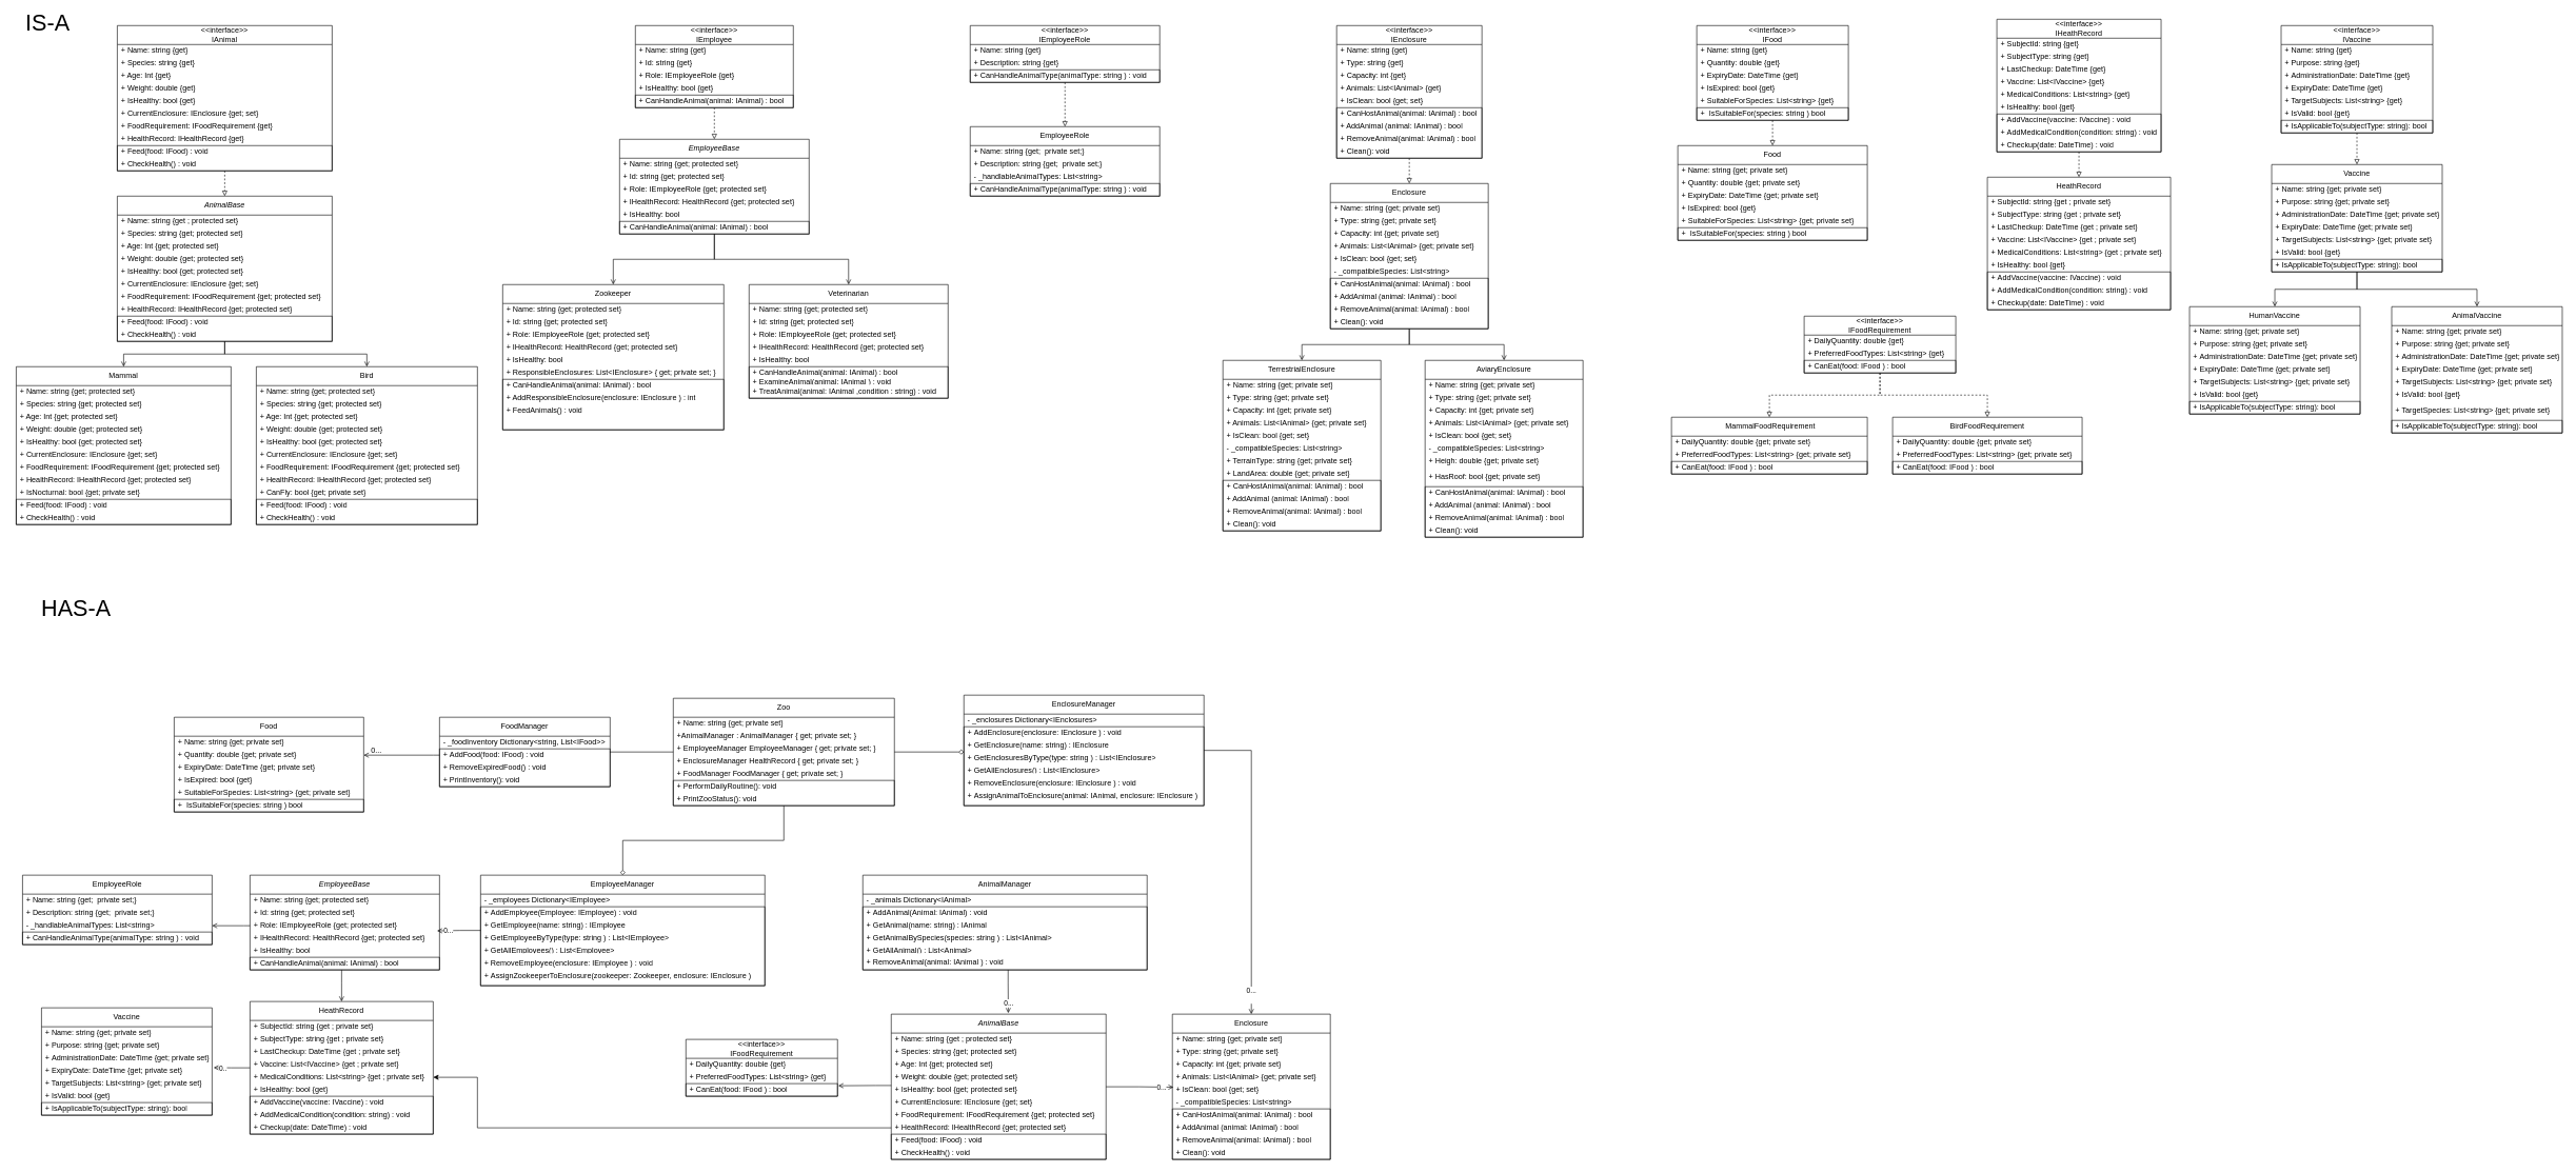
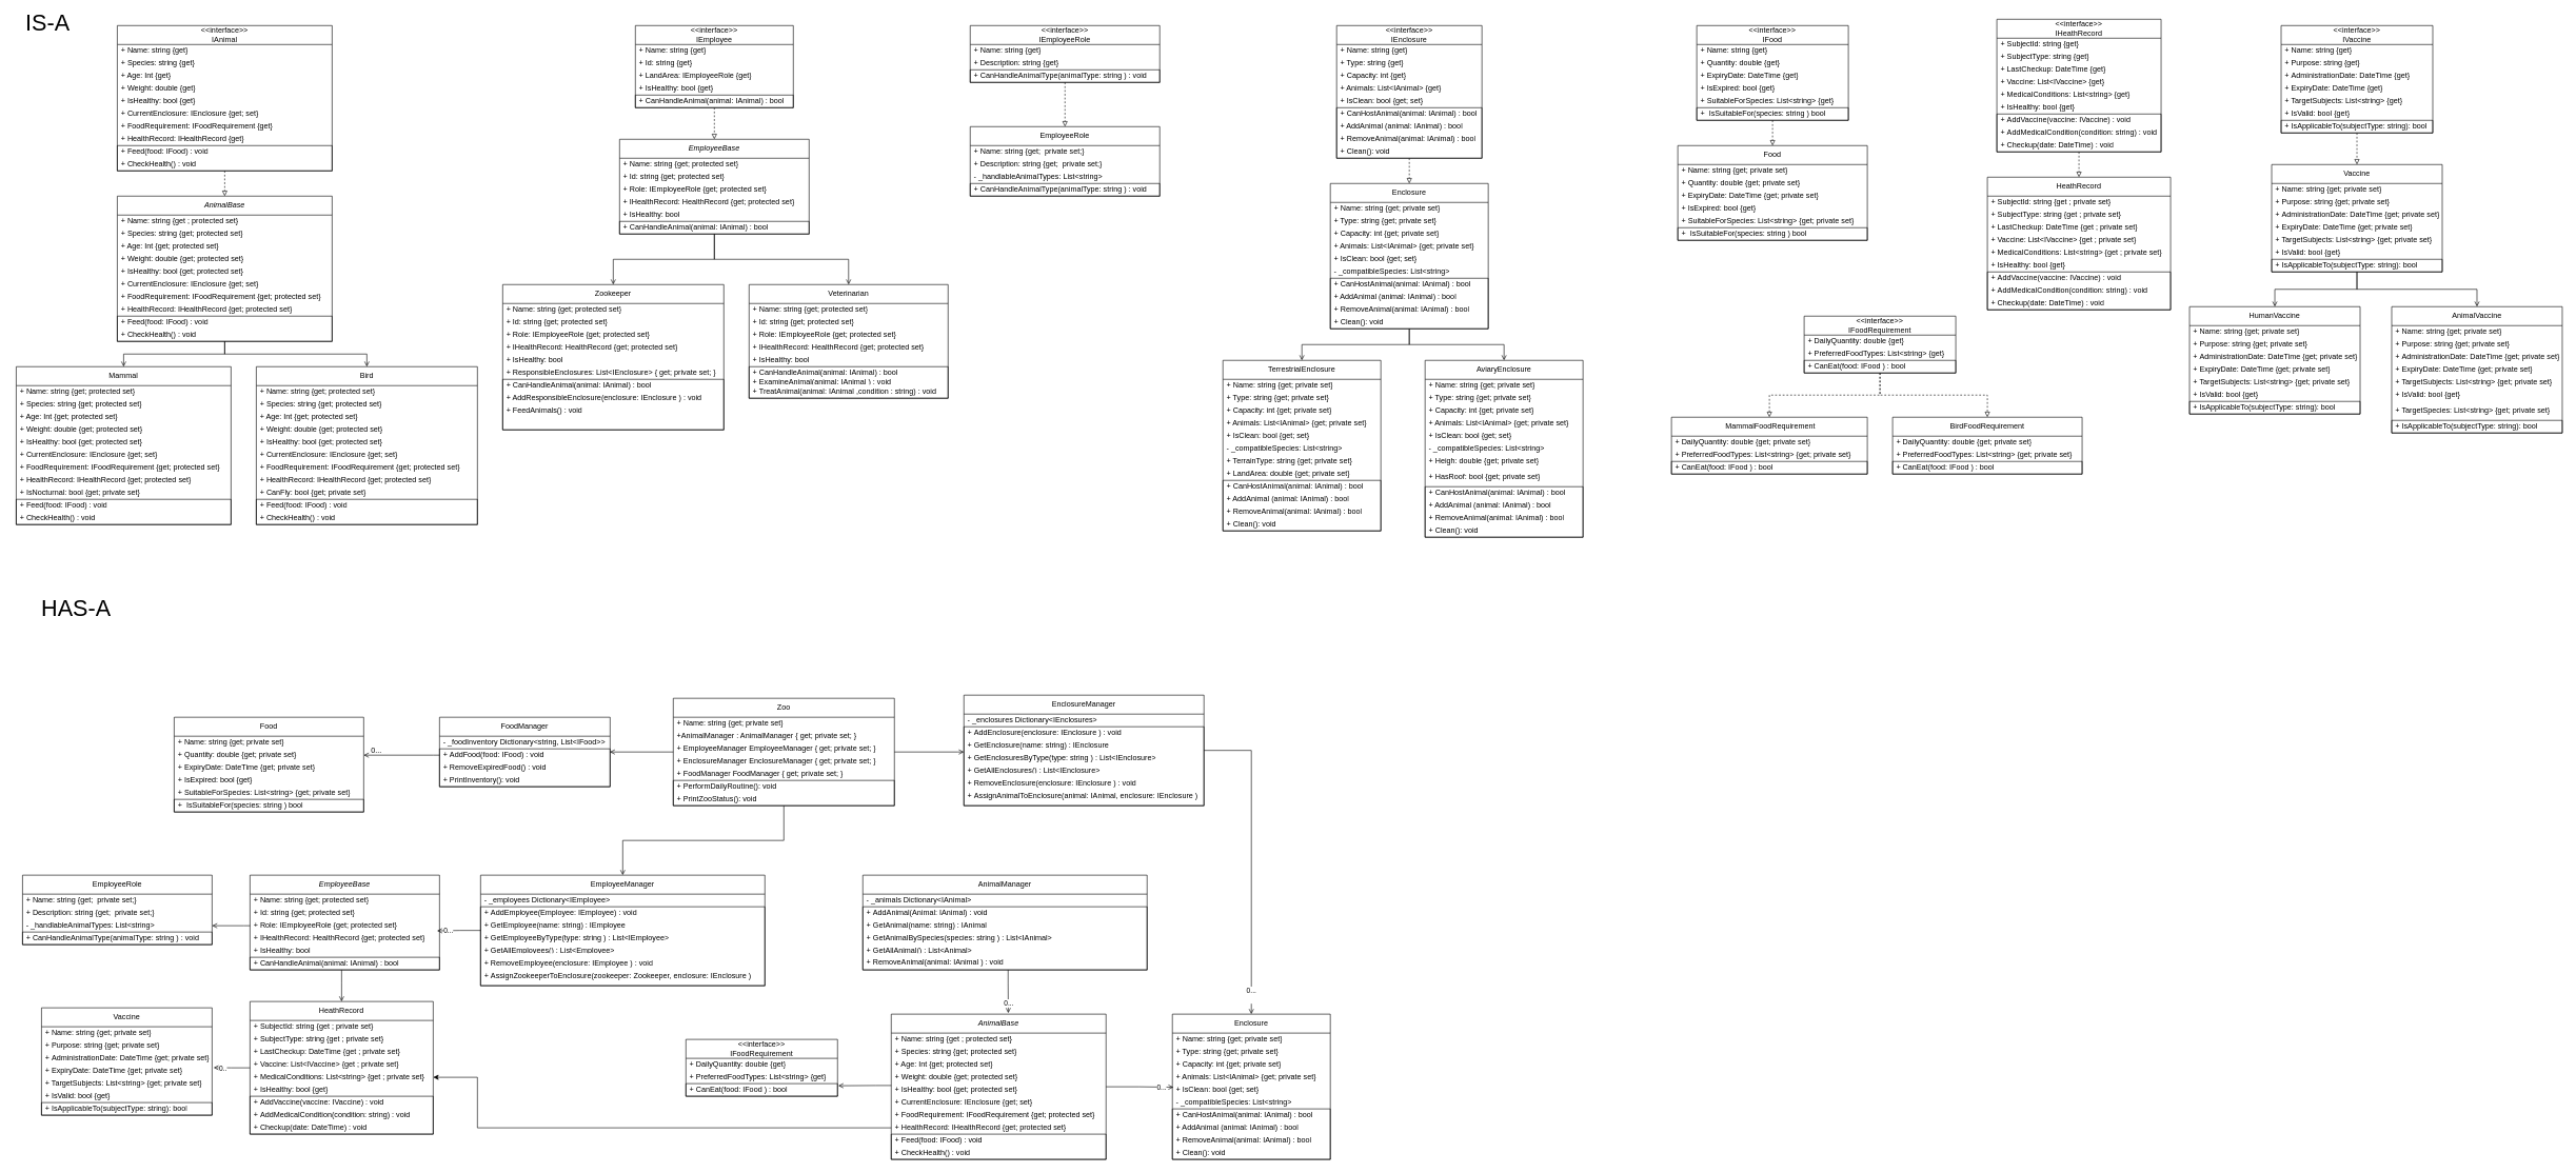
- <mxCell id="60" value="+ Role: IEmployeeRole {get}" style="text;strokeColor=none;fillColor=none;align=left;verticalAlign=middle;spacingLeft=4;spacingRight=4;overflow=hidden;points=[[0,0.5],[1,0.5]];portConstraint=eastwest;rotatable=0;whiteSpace=wrap;html=1;" vertex="1" parent="57"><mxGeometry y="70" width="250" height="20" as="geometry" /></mxCell>
+ <mxCell id="60" value="+ LandArea: IEmployeeRole {get}" style="text;strokeColor=none;fillColor=none;align=left;verticalAlign=middle;spacingLeft=4;spacingRight=4;overflow=hidden;points=[[0,0.5],[1,0.5]];portConstraint=eastwest;rotatable=0;whiteSpace=wrap;html=1;" vertex="1" parent="57"><mxGeometry y="70" width="250" height="20" as="geometry" /></mxCell>
- <mxCell id="83" value="+ AddResponsibleEnclosure(enclosure: IEnclosure&amp;nbsp;) : int" style="text;strokeColor=none;fillColor=none;align=left;verticalAlign=middle;spacingLeft=4;spacingRight=4;overflow=hidden;points=[[0,0.5],[1,0.5]];portConstraint=eastwest;rotatable=0;whiteSpace=wrap;html=1;" vertex="1" parent="81"><mxGeometry y="20" width="350" height="20" as="geometry" /></mxCell>
+ <mxCell id="83" value="+ AddResponsibleEnclosure(enclosure: IEnclosure&amp;nbsp;) : void" style="text;strokeColor=none;fillColor=none;align=left;verticalAlign=middle;spacingLeft=4;spacingRight=4;overflow=hidden;points=[[0,0.5],[1,0.5]];portConstraint=eastwest;rotatable=0;whiteSpace=wrap;html=1;" vertex="1" parent="81"><mxGeometry y="20" width="350" height="20" as="geometry" /></mxCell>
- <mxCell id="304" style="edgeStyle=orthogonalEdgeStyle;rounded=0;orthogonalLoop=1;jettySize=auto;html=1;entryX=0.998;entryY=0.25;entryDx=0;entryDy=0;entryPerimeter=0;endArrow=none;endFill=0;" edge="1" parent="1" source="259" target="272"><mxGeometry relative="1" as="geometry" /></mxCell>
+ <mxCell id="304" style="edgeStyle=orthogonalEdgeStyle;rounded=0;orthogonalLoop=1;jettySize=auto;html=1;entryX=0.998;entryY=0.25;entryDx=0;entryDy=0;entryPerimeter=0;endArrow=open;endFill=0;" edge="1" parent="1" source="259" target="272"><mxGeometry relative="1" as="geometry" /></mxCell>
- <mxCell id="305" style="edgeStyle=orthogonalEdgeStyle;rounded=0;orthogonalLoop=1;jettySize=auto;html=1;entryX=0;entryY=0;entryDx=0;entryDy=0;entryPerimeter=0;endArrow=diamond;endFill=0;" edge="1" parent="1" source="259" target="282"><mxGeometry relative="1" as="geometry"><Array as="points"><mxPoint x="1515" y="1190" /></Array></mxGeometry></mxCell>
+ <mxCell id="305" style="edgeStyle=orthogonalEdgeStyle;rounded=0;orthogonalLoop=1;jettySize=auto;html=1;entryX=0;entryY=0;entryDx=0;entryDy=0;entryPerimeter=0;endArrow=open;endFill=0;" edge="1" parent="1" source="259" target="282"><mxGeometry relative="1" as="geometry"><Array as="points"><mxPoint x="1515" y="1190" /></Array></mxGeometry></mxCell>
- <mxCell id="263" value="+ EnclosureManager HealthRecord { get; private set; }" style="text;strokeColor=none;fillColor=none;align=left;verticalAlign=middle;spacingLeft=4;spacingRight=4;overflow=hidden;points=[[0,0.5],[1,0.5]];portConstraint=eastwest;rotatable=0;whiteSpace=wrap;html=1;" vertex="1" parent="259"><mxGeometry y="90" width="350" height="20" as="geometry" /></mxCell>
+ <mxCell id="263" value="+ EnclosureManager EnclosureManager { get; private set; }" style="text;strokeColor=none;fillColor=none;align=left;verticalAlign=middle;spacingLeft=4;spacingRight=4;overflow=hidden;points=[[0,0.5],[1,0.5]];portConstraint=eastwest;rotatable=0;whiteSpace=wrap;html=1;" vertex="1" parent="259"><mxGeometry y="90" width="350" height="20" as="geometry" /></mxCell>
- <mxCell id="258" style="edgeStyle=orthogonalEdgeStyle;rounded=0;orthogonalLoop=1;jettySize=auto;html=1;entryX=0.5;entryY=0;entryDx=0;entryDy=0;endArrow=diamond;endFill=0;" edge="1" parent="1" source="259" target="286"><mxGeometry relative="1" as="geometry" /></mxCell>
+ <mxCell id="258" style="edgeStyle=orthogonalEdgeStyle;rounded=0;orthogonalLoop=1;jettySize=auto;html=1;entryX=0.5;entryY=0;entryDx=0;entryDy=0;endArrow=open;endFill=0;" edge="1" parent="1" source="259" target="286"><mxGeometry relative="1" as="geometry" /></mxCell>
